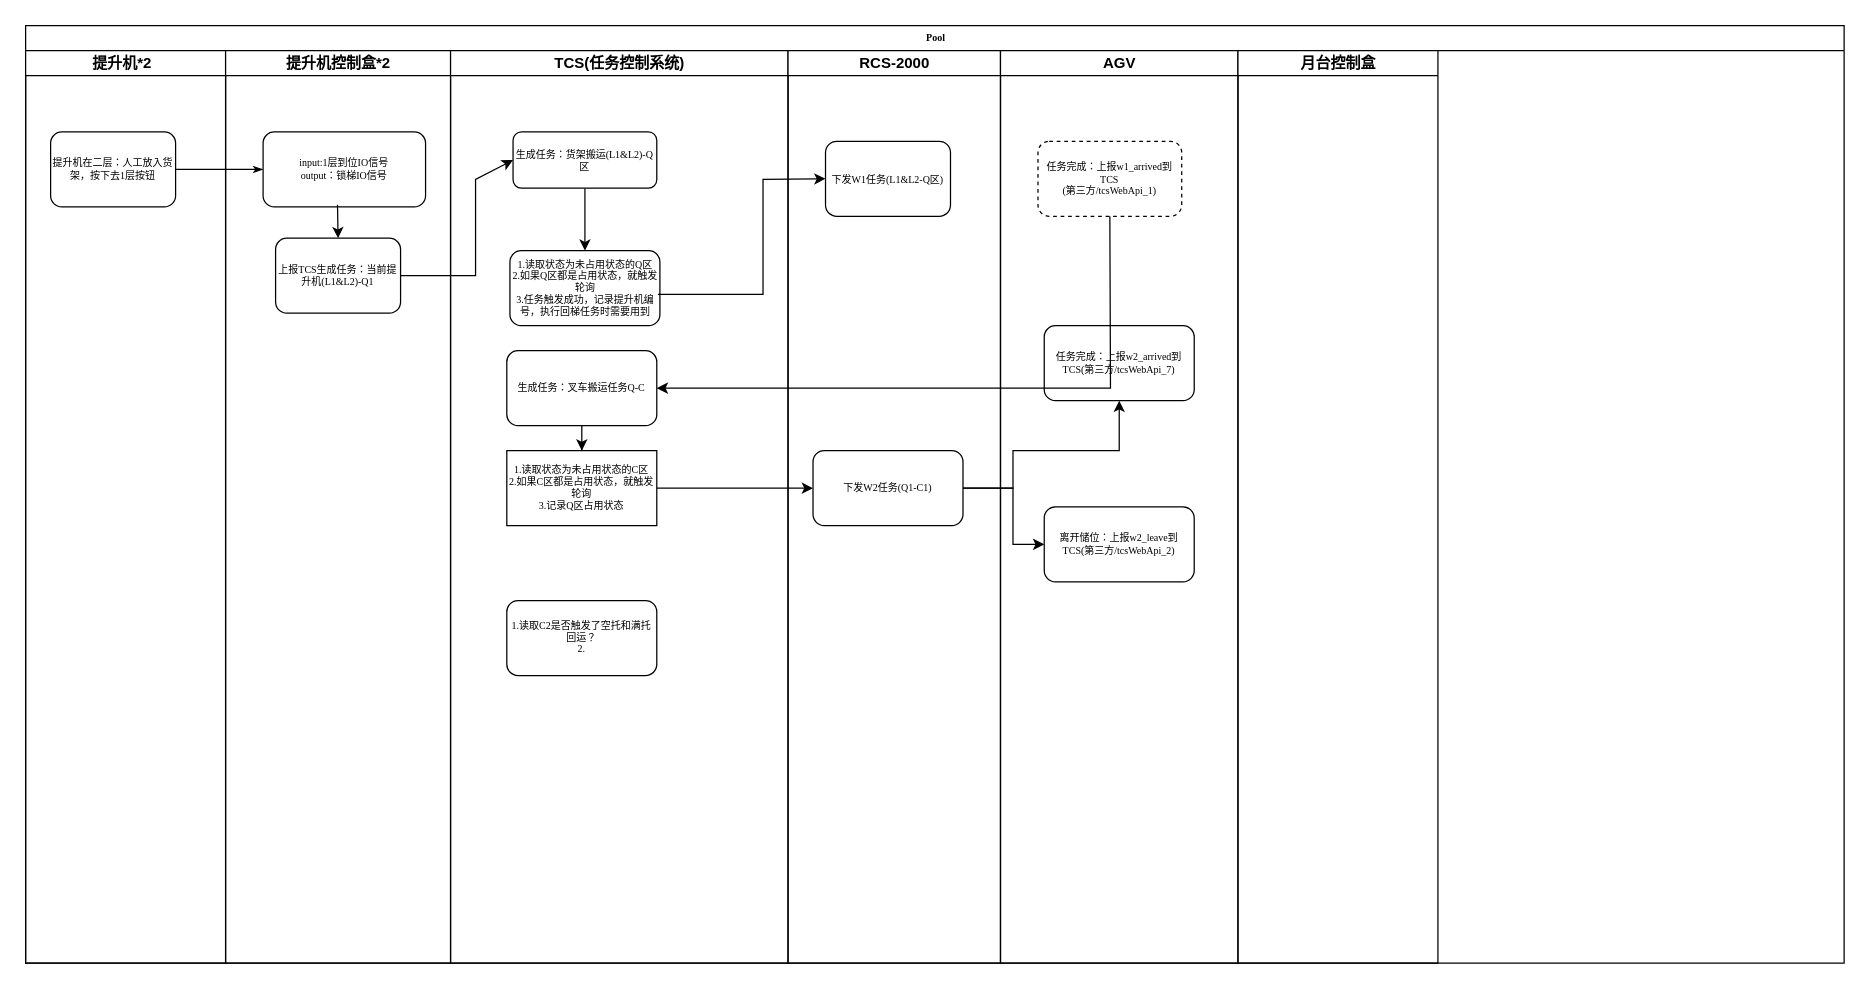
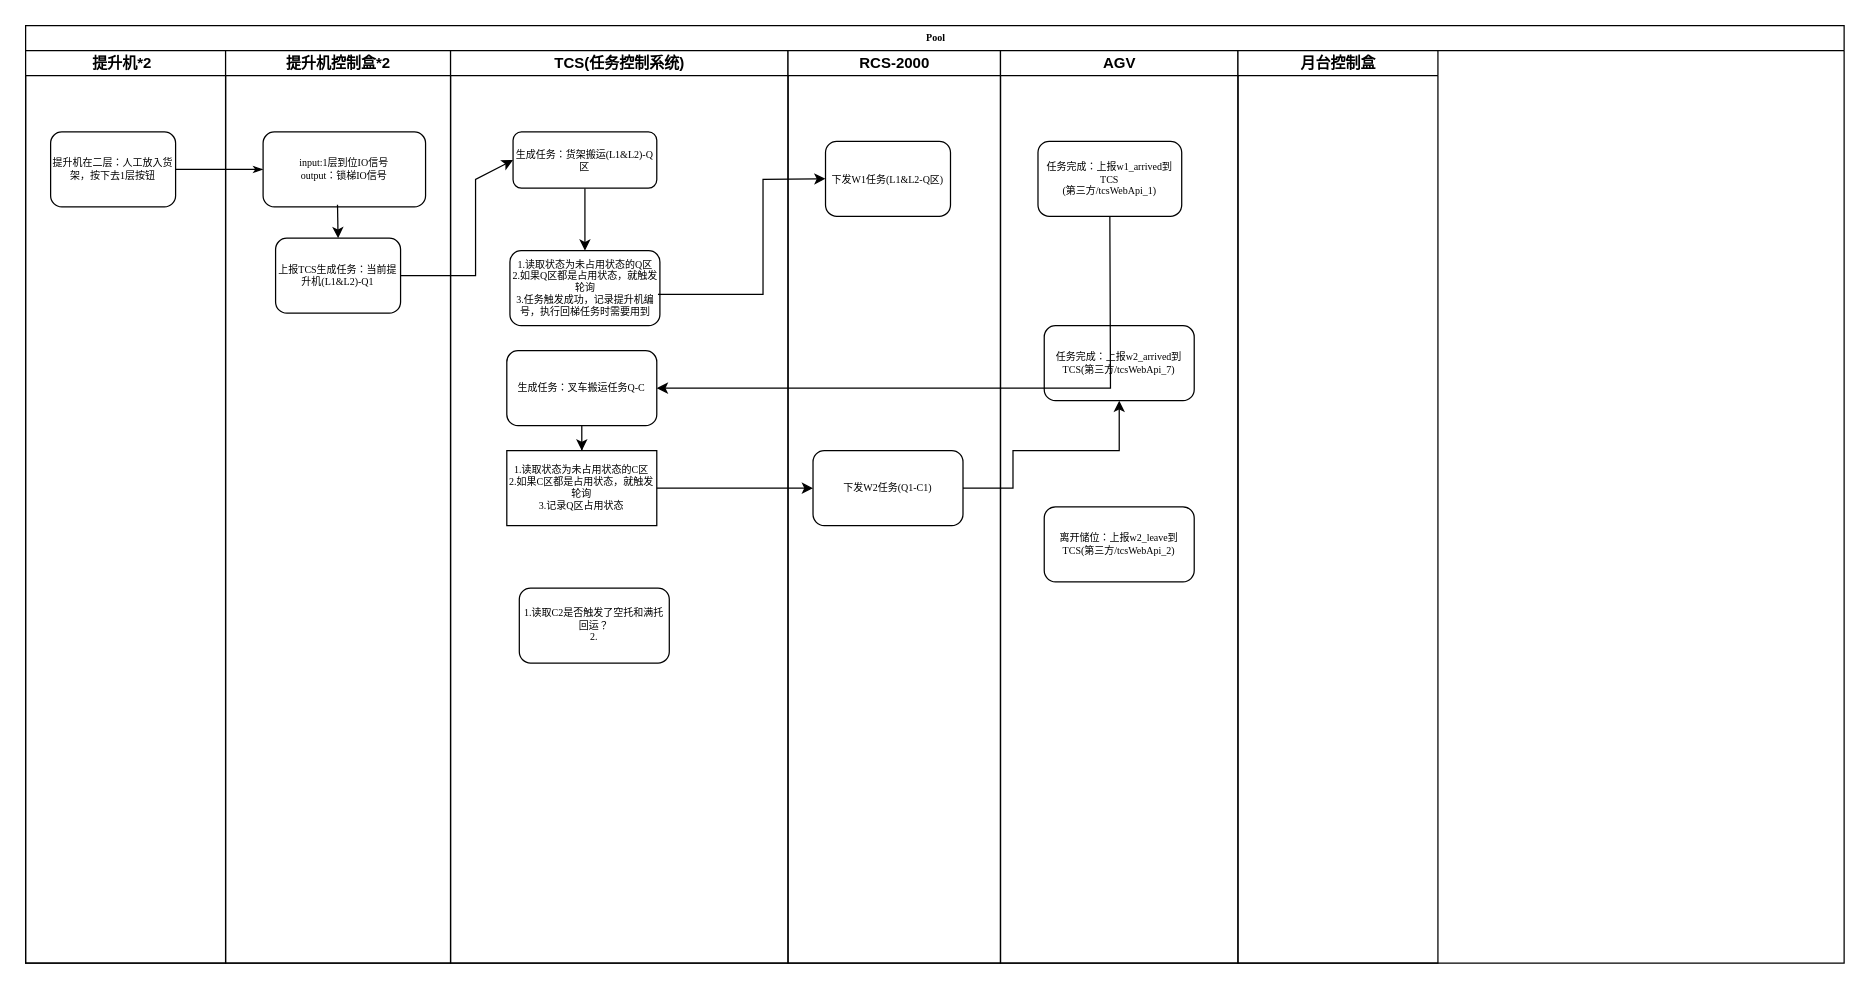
- <mxCell id="22" value="任务完成：上报w1_arrived到TCS&lt;br&gt;(第三方/tcsWebApi_1)" style="whiteSpace=wrap;html=1;fontSize=8;fontFamily=Verdana;rounded=1;shadow=0;labelBackgroundColor=none;strokeWidth=1;dashed=1;" vertex="1" parent="21"><mxGeometry x="30" y="72.5" width="115" height="60" as="geometry" /></mxCell>
+ <mxCell id="22" value="任务完成：上报w1_arrived到TCS&lt;br&gt;(第三方/tcsWebApi_1)" style="whiteSpace=wrap;html=1;fontSize=8;fontFamily=Verdana;rounded=1;shadow=0;labelBackgroundColor=none;strokeWidth=1;" vertex="1" parent="21"><mxGeometry x="30" y="72.5" width="115" height="60" as="geometry" /></mxCell>
- <mxCell id="31" value="" style="edgeStyle=orthogonalEdgeStyle;rounded=0;orthogonalLoop=1;jettySize=auto;html=1;" edge="1" parent="2" source="20" target="24"><mxGeometry relative="1" as="geometry"><Array as="points"><mxPoint x="790" y="370" /><mxPoint x="790" y="415" /></Array></mxGeometry></mxCell>
- <mxCell id="17" value="1.读取C2是否触发了空托和满托回运？&lt;br&gt;2." style="whiteSpace=wrap;html=1;fontSize=8;fontFamily=Verdana;fillColor=#FFFFFF;rounded=1;shadow=0;labelBackgroundColor=none;strokeWidth=1;" vertex="1" parent="10"><mxGeometry x="45" y="440" width="120" height="60" as="geometry" /></mxCell>
+ <mxCell id="17" value="1.读取C2是否触发了空托和满托回运？&lt;br&gt;2." style="whiteSpace=wrap;html=1;fontSize=8;fontFamily=Verdana;fillColor=#FFFFFF;rounded=1;shadow=0;labelBackgroundColor=none;strokeWidth=1;" vertex="1" parent="10"><mxGeometry x="55" y="430" width="120" height="60" as="geometry" /></mxCell>
